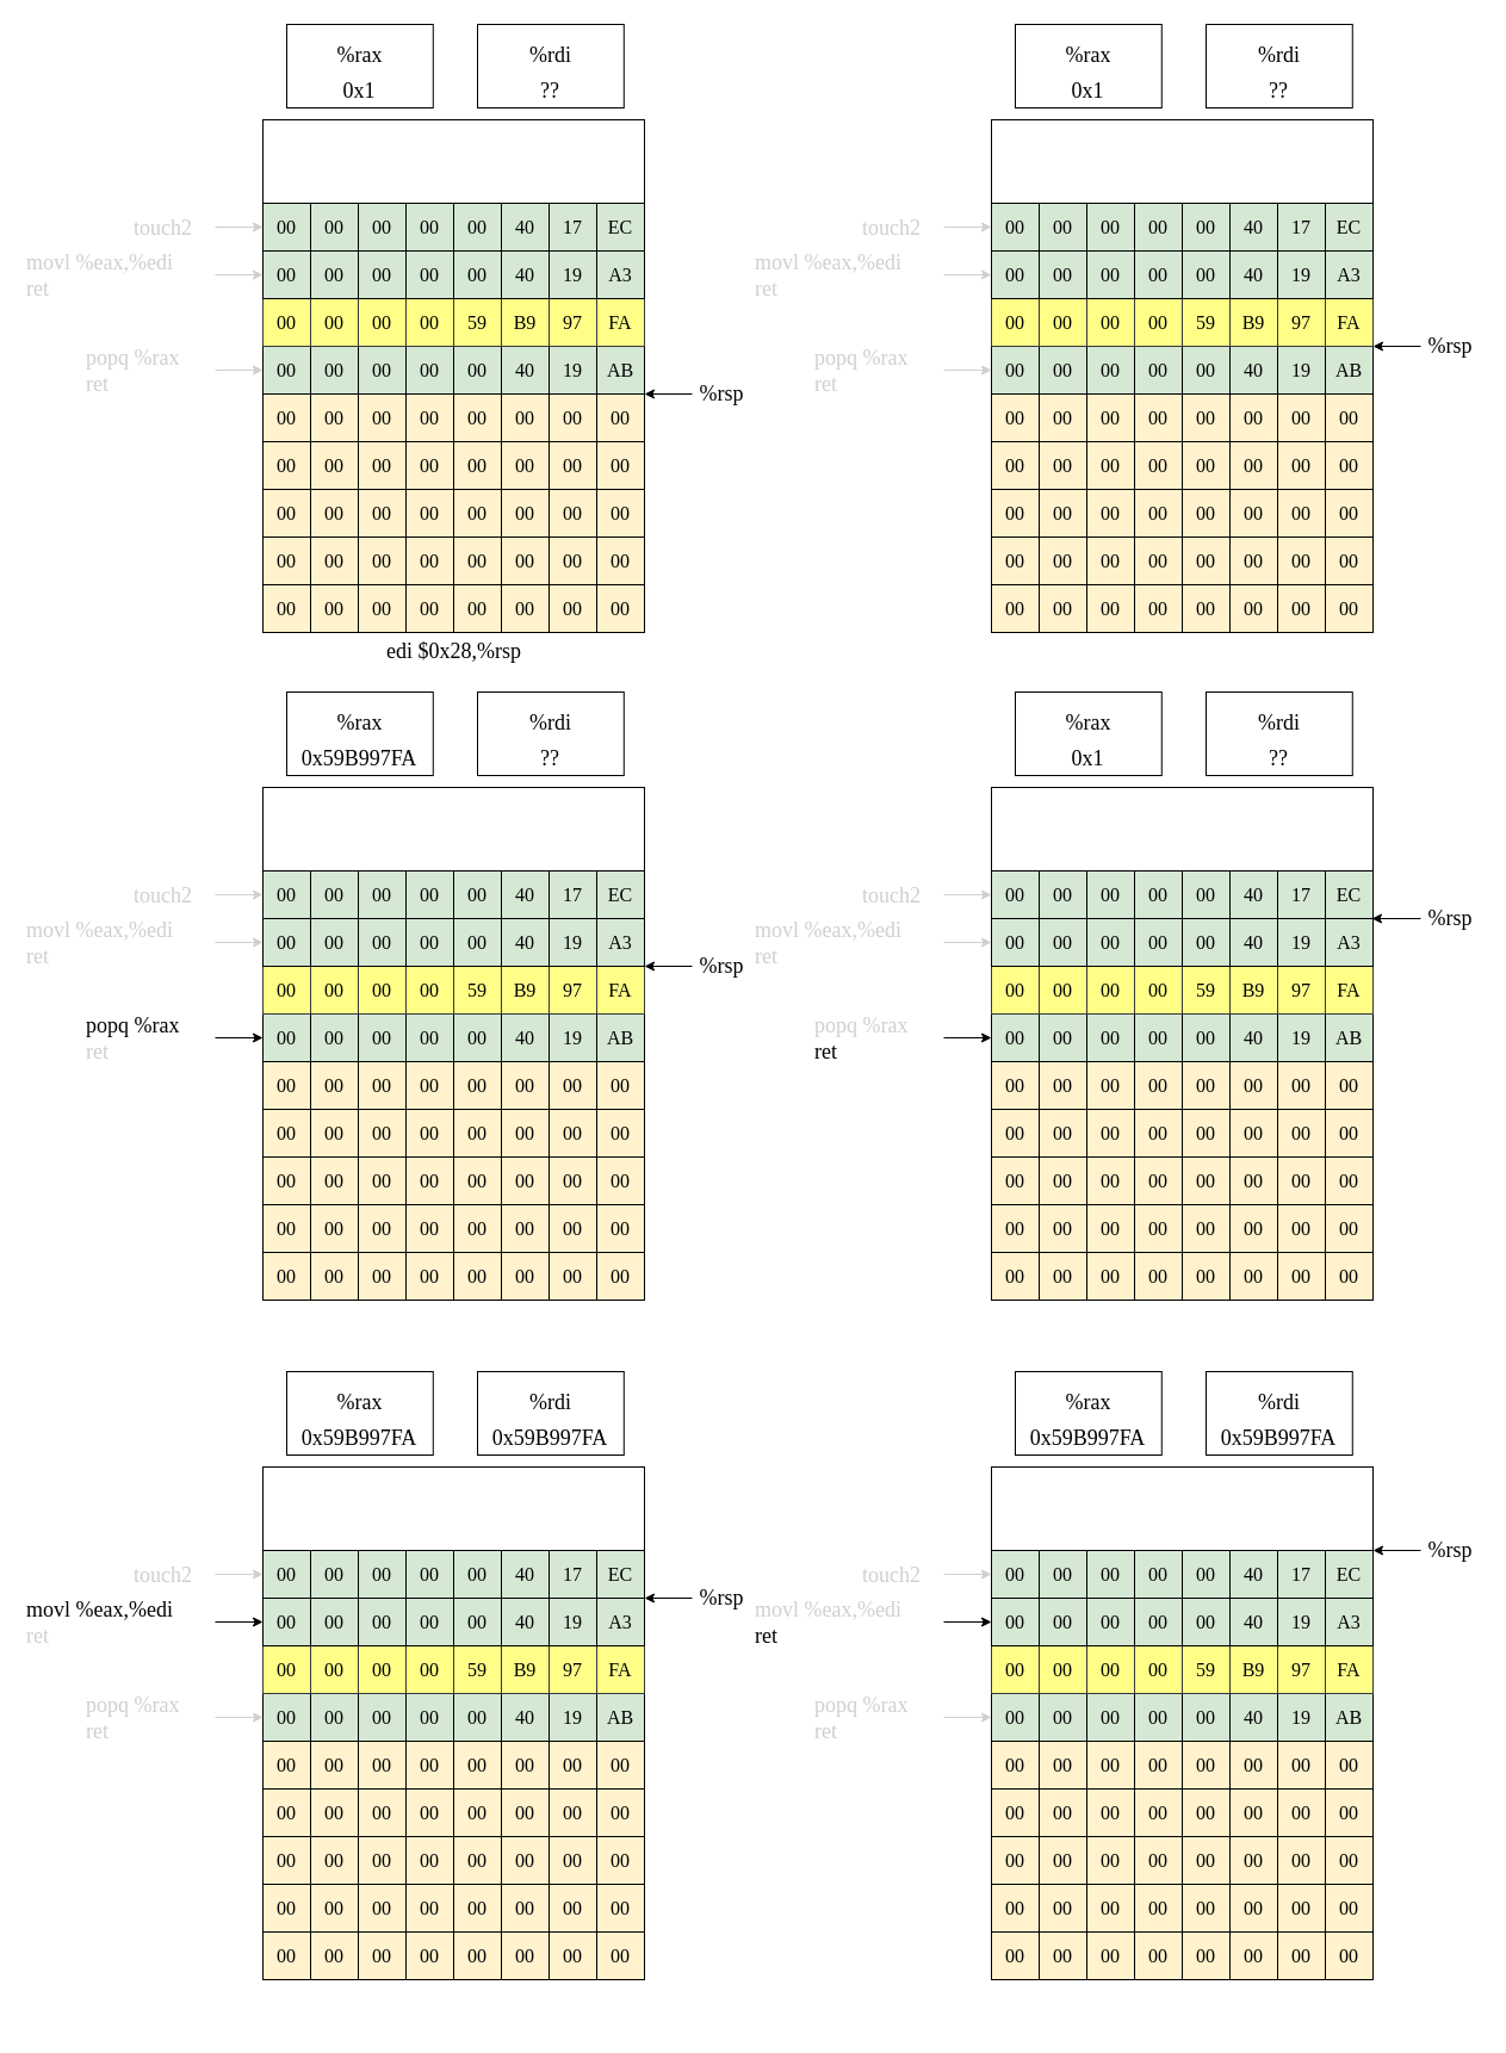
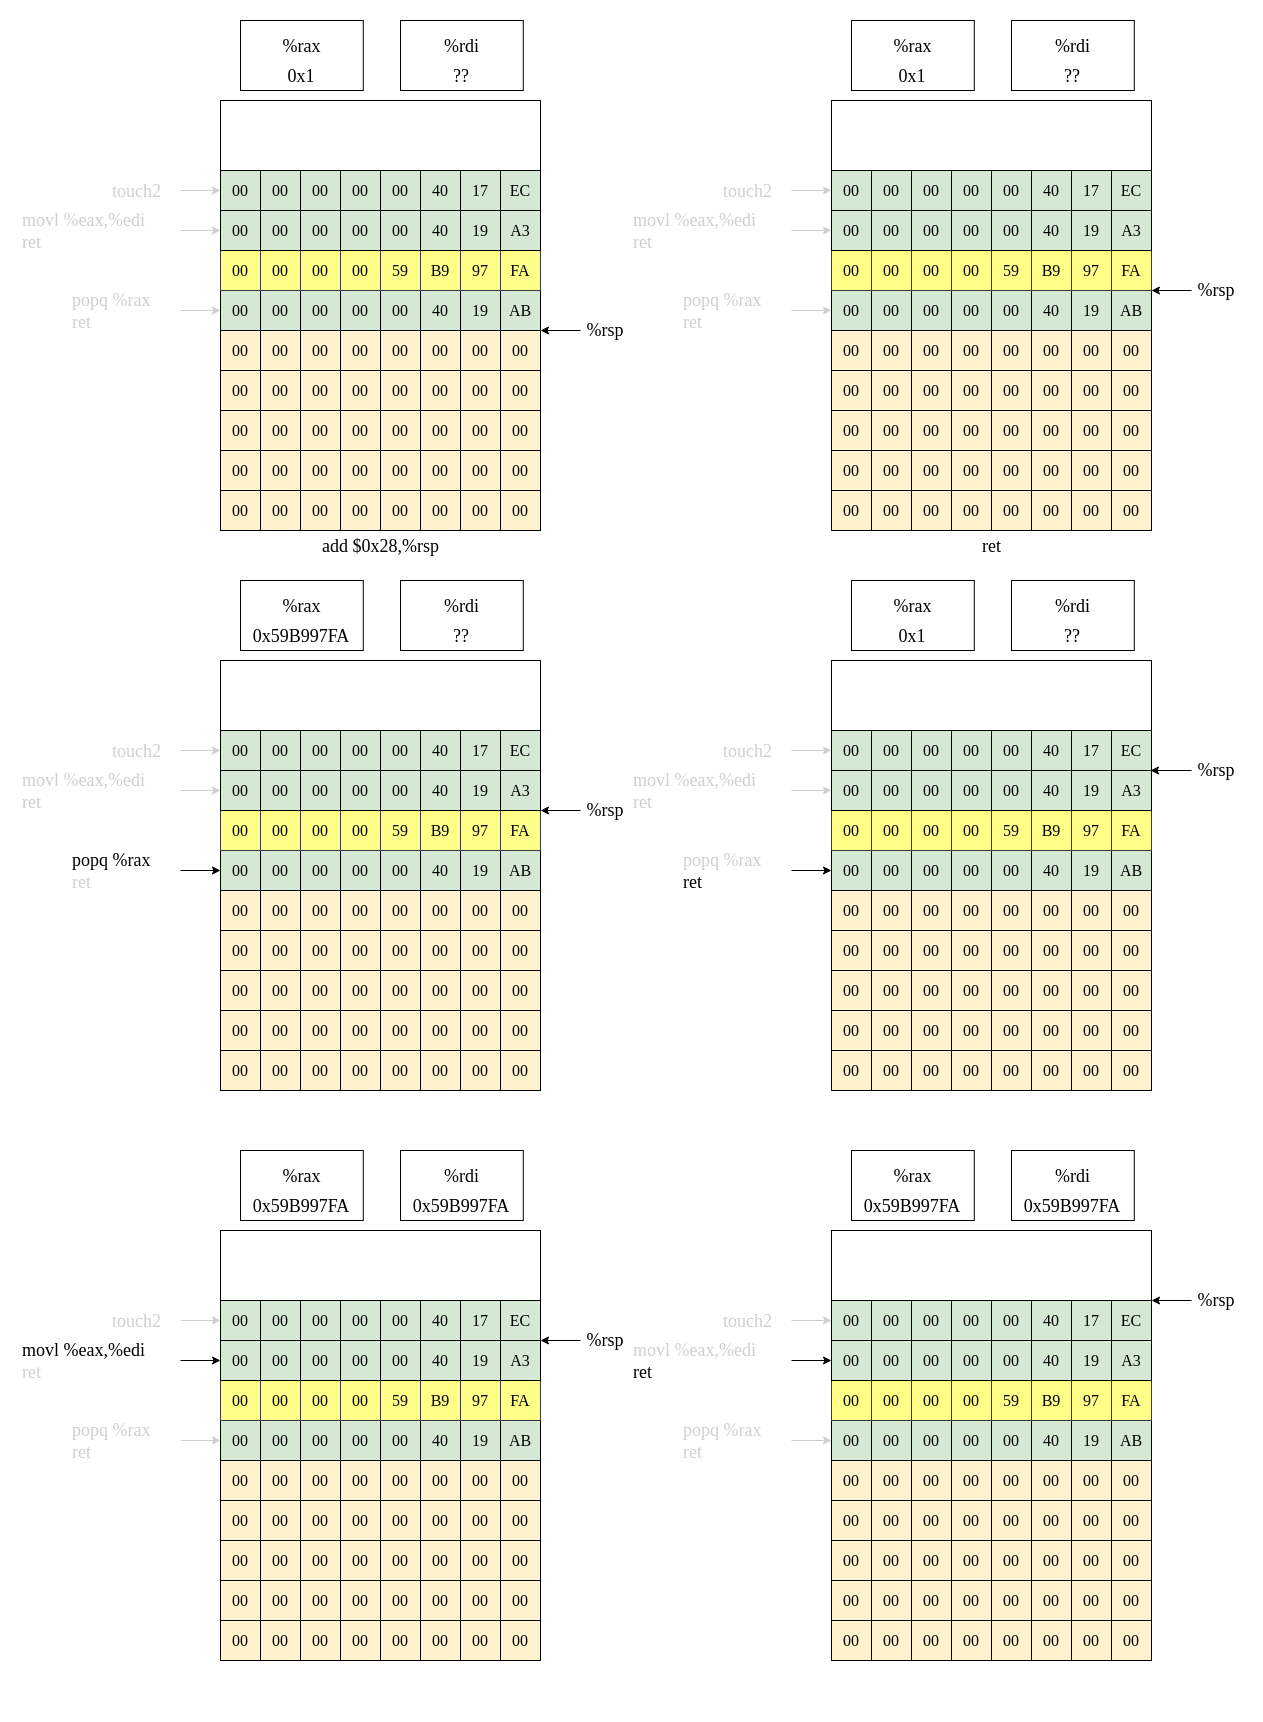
- <mxCell id="92" value="&lt;div style=&quot;font-size: 18px; line-height: 22px;&quot;&gt;edi $0x28,%rsp&lt;/div&gt;" style="text;html=1;strokeColor=none;fillColor=none;align=center;verticalAlign=middle;whiteSpace=wrap;rounded=0;fontFamily=JetBrains Mono;fontSize=18;fontColor=#000000;labelBackgroundColor=none;" parent="3" vertex="1"><mxGeometry x="267.5" y="510" width="165" height="30" as="geometry" /></mxCell>
+ <mxCell id="92" value="&lt;div style=&quot;font-size: 18px; line-height: 22px;&quot;&gt;add $0x28,%rsp&lt;/div&gt;" style="text;html=1;strokeColor=none;fillColor=none;align=center;verticalAlign=middle;whiteSpace=wrap;rounded=0;fontFamily=JetBrains Mono;fontSize=18;fontColor=#000000;labelBackgroundColor=none;" parent="3" vertex="1"><mxGeometry x="267.5" y="510" width="165" height="30" as="geometry" /></mxCell>
+ <mxCell id="193" value="&lt;div style=&quot;font-size: 18px; line-height: 22px;&quot;&gt;ret&lt;/div&gt;" style="text;html=1;strokeColor=none;fillColor=none;align=center;verticalAlign=middle;whiteSpace=wrap;rounded=0;fontFamily=JetBrains Mono;fontSize=18;fontColor=#000000;labelBackgroundColor=none;" parent="104" vertex="1"><mxGeometry x="267.5" y="510" width="165" height="30" as="geometry" /></mxCell>
